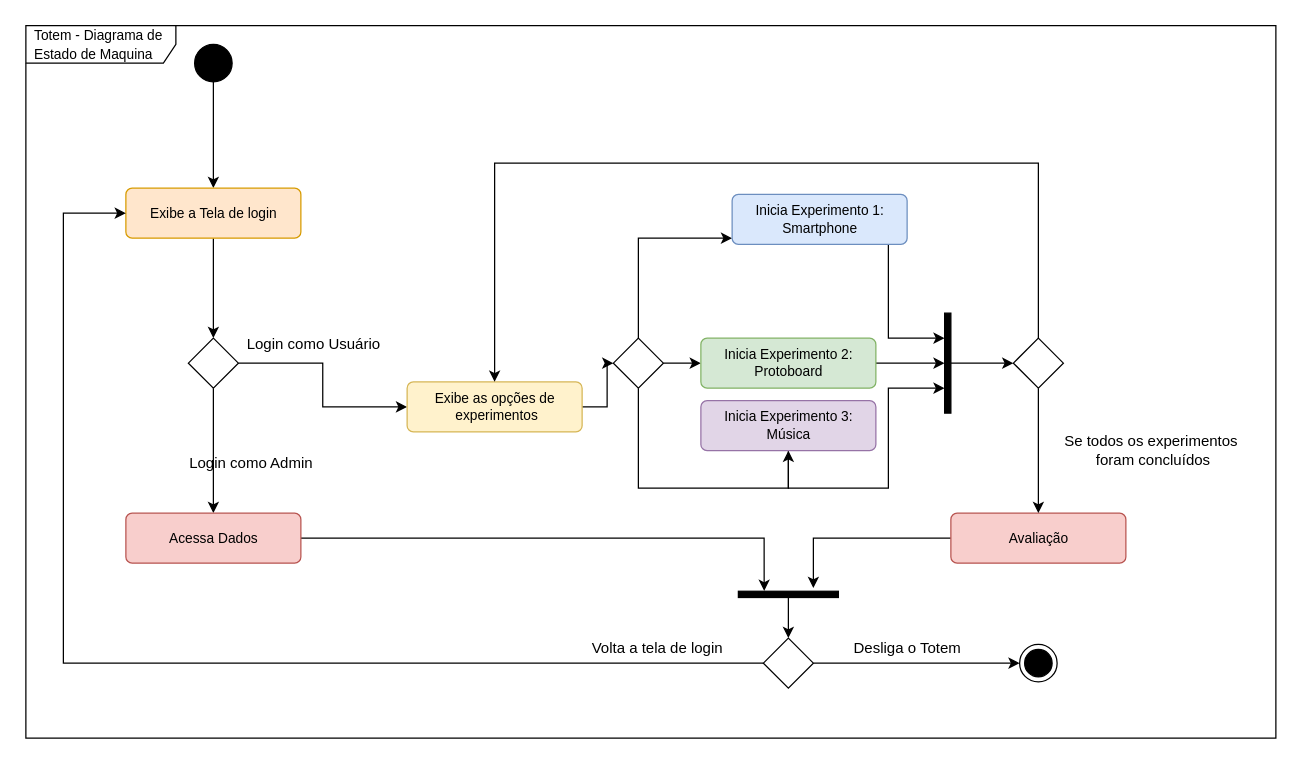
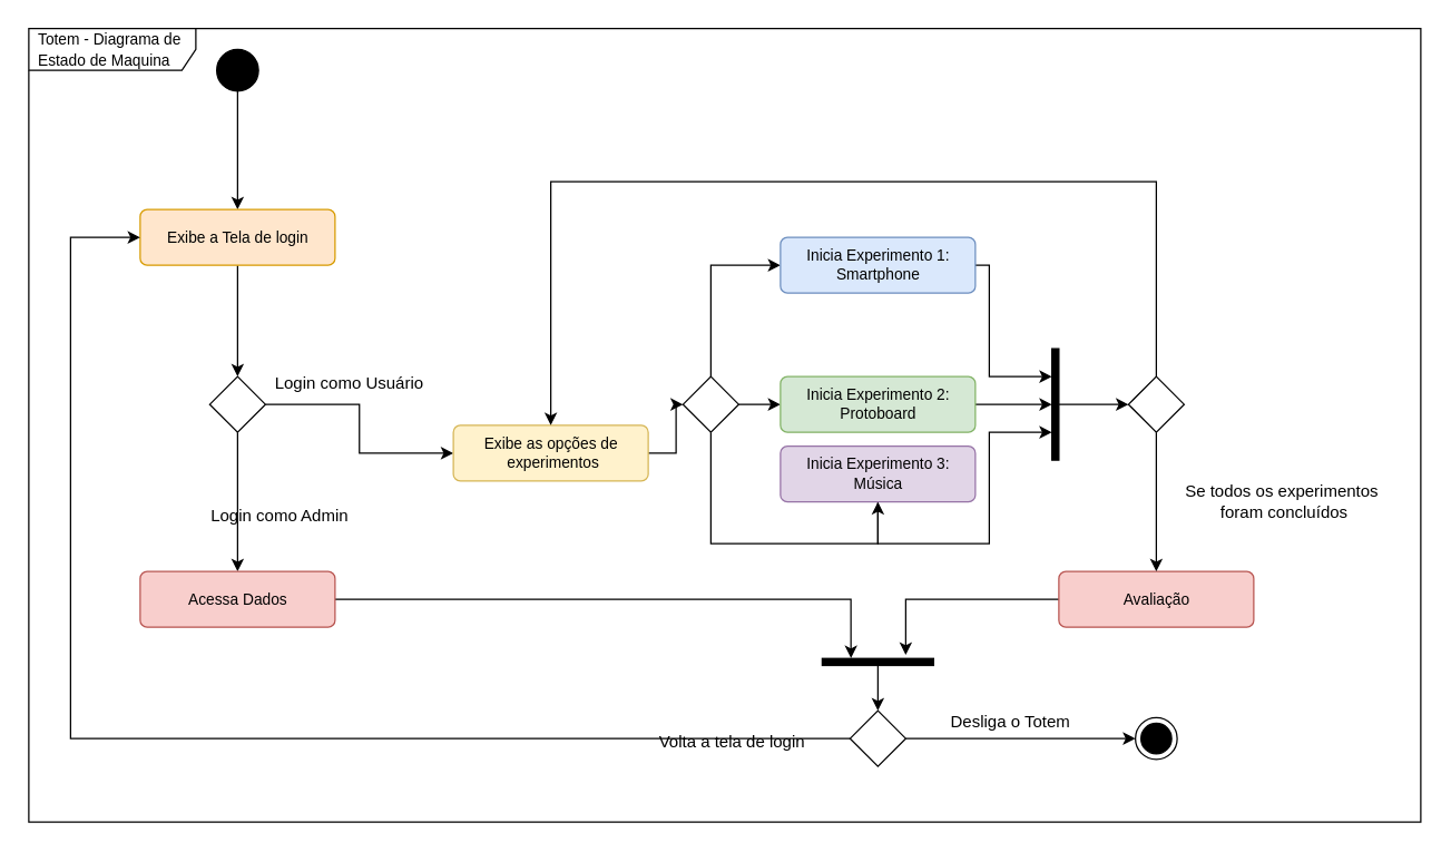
- <mxCell id="21" value="&lt;div&gt;Inicia Experimento 1:&lt;/div&gt;&lt;div&gt;Smartphone&lt;/div&gt;" style="html=1;align=center;verticalAlign=middle;rounded=1;absoluteArcSize=1;arcSize=10;dashed=0;fontSize=11;fillColor=#dae8fc;strokeColor=#6c8ebf;" vertex="1" parent="1"><mxGeometry x="585" y="155" width="140" height="40" as="geometry" /></mxCell>
+ <mxCell id="21" value="&lt;div&gt;Inicia Experimento 1:&lt;/div&gt;&lt;div&gt;Smartphone&lt;/div&gt;" style="html=1;align=center;verticalAlign=middle;rounded=1;absoluteArcSize=1;arcSize=10;dashed=0;fontSize=11;fillColor=#dae8fc;strokeColor=#6c8ebf;" vertex="1" parent="1"><mxGeometry x="560" y="170" width="140" height="40" as="geometry" /></mxCell>
- <mxCell id="37" value="Volta a tela de login" style="text;html=1;align=center;verticalAlign=middle;resizable=0;points=[];autosize=1;strokeColor=none;fillColor=none;fontSize=12;" vertex="1" parent="1"><mxGeometry x="460" y="502.5" width="130" height="30" as="geometry" /></mxCell>
+ <mxCell id="37" value="Volta a tela de login" style="text;html=1;align=center;verticalAlign=middle;resizable=0;points=[];autosize=1;strokeColor=none;fillColor=none;fontSize=12;" vertex="1" parent="1"><mxGeometry x="460" y="517.5" width="130" height="30" as="geometry" /></mxCell>
